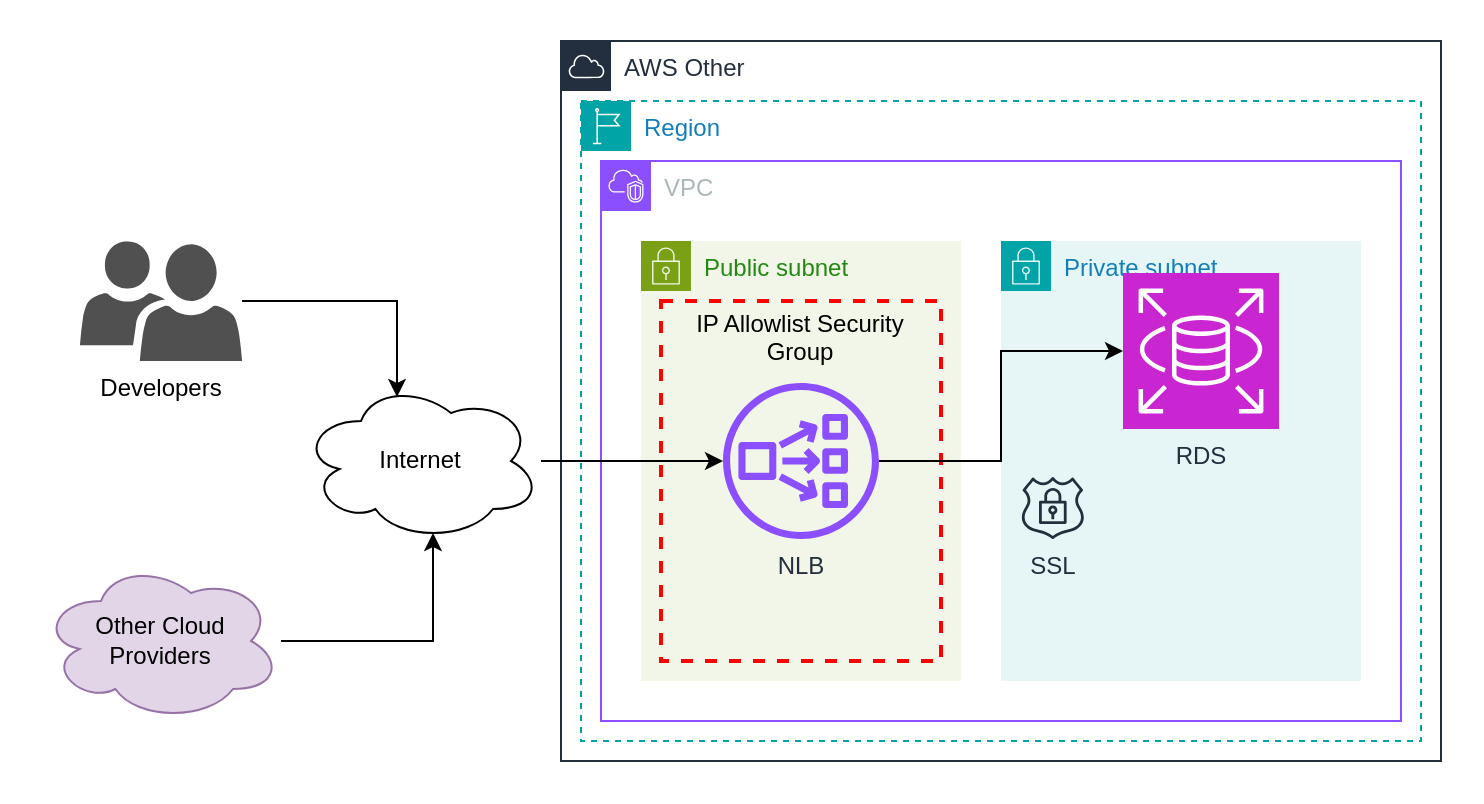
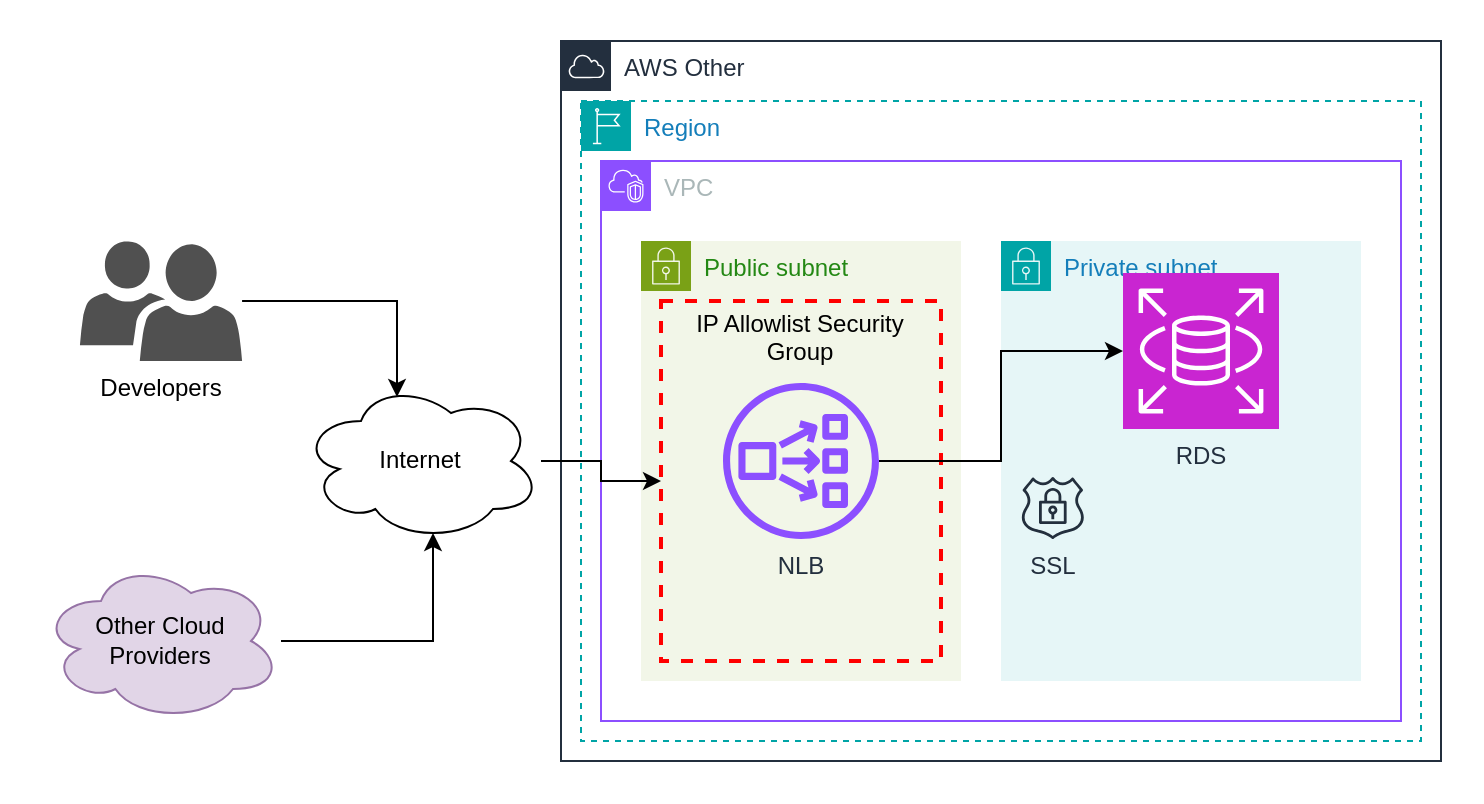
- <mxCell id="13" style="edgeStyle=orthogonalEdgeStyle;rounded=0;orthogonalLoop=1;jettySize=auto;html=1;" edge="1" parent="1" source="14" target="10"><mxGeometry relative="1" as="geometry" /></mxCell>
+ <mxCell id="13" style="edgeStyle=orthogonalEdgeStyle;rounded=0;orthogonalLoop=1;jettySize=auto;html=1;" edge="1" parent="1" source="14" target="9"><mxGeometry relative="1" as="geometry" /></mxCell>
